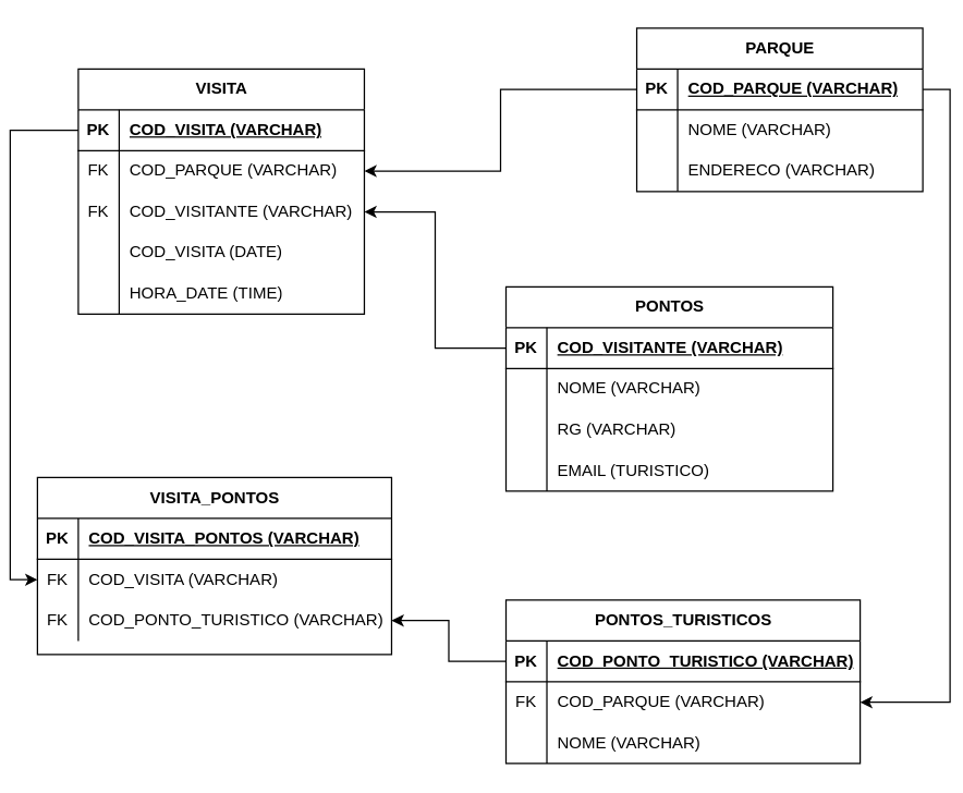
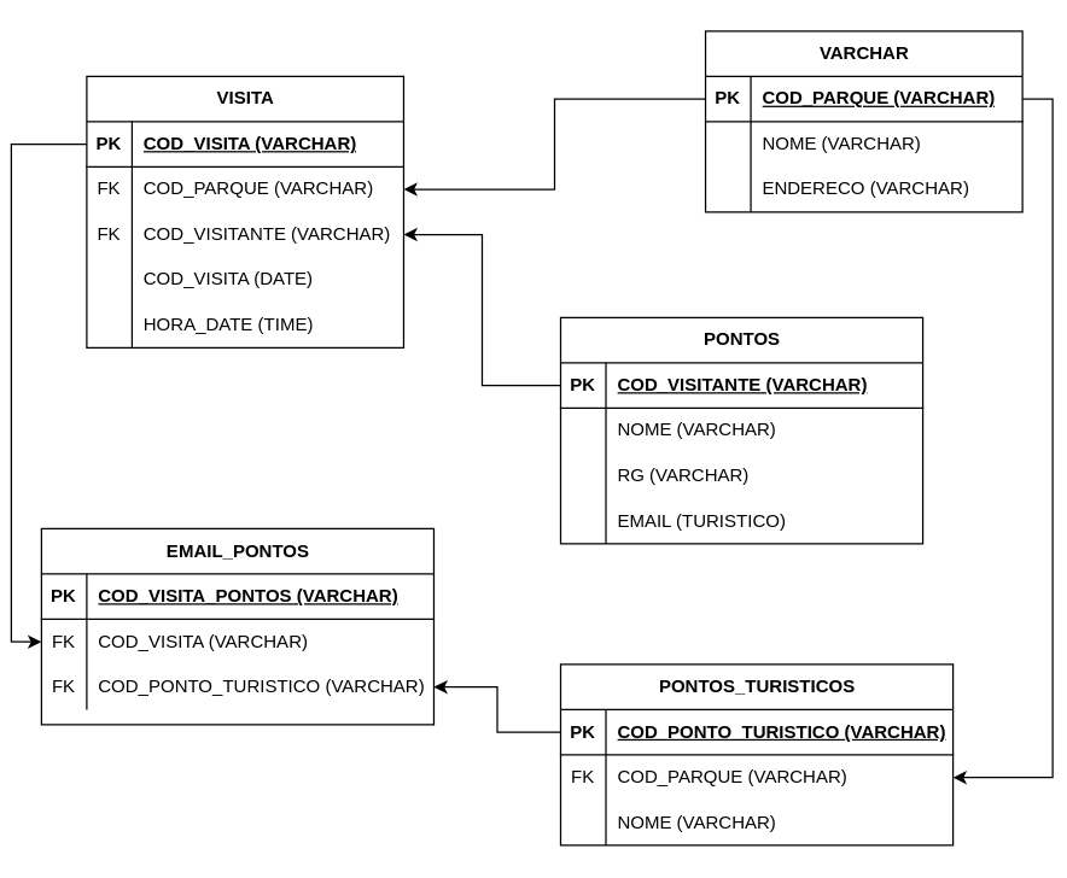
- <mxCell id="51" value="PARQUE" style="shape=table;startSize=30;container=1;collapsible=1;childLayout=tableLayout;fixedRows=1;rowLines=0;fontStyle=1;align=center;resizeLast=1;html=1;swimlaneLine=1;" parent="1" vertex="1"><mxGeometry x="460" y="20" width="210" height="120" as="geometry" /></mxCell>
+ <mxCell id="51" value="VARCHAR" style="shape=table;startSize=30;container=1;collapsible=1;childLayout=tableLayout;fixedRows=1;rowLines=0;fontStyle=1;align=center;resizeLast=1;html=1;swimlaneLine=1;" parent="1" vertex="1"><mxGeometry x="460" y="20" width="210" height="120" as="geometry" /></mxCell>
- <mxCell id="31" value="VISITA_PONTOS" style="shape=table;startSize=30;container=1;collapsible=1;childLayout=tableLayout;fixedRows=1;rowLines=0;fontStyle=1;align=center;resizeLast=1;html=1;swimlaneLine=1;" parent="1" vertex="1"><mxGeometry x="20" y="350" width="260" height="130" as="geometry" /></mxCell>
+ <mxCell id="31" value="EMAIL_PONTOS" style="shape=table;startSize=30;container=1;collapsible=1;childLayout=tableLayout;fixedRows=1;rowLines=0;fontStyle=1;align=center;resizeLast=1;html=1;swimlaneLine=1;" parent="1" vertex="1"><mxGeometry x="20" y="350" width="260" height="130" as="geometry" /></mxCell>
